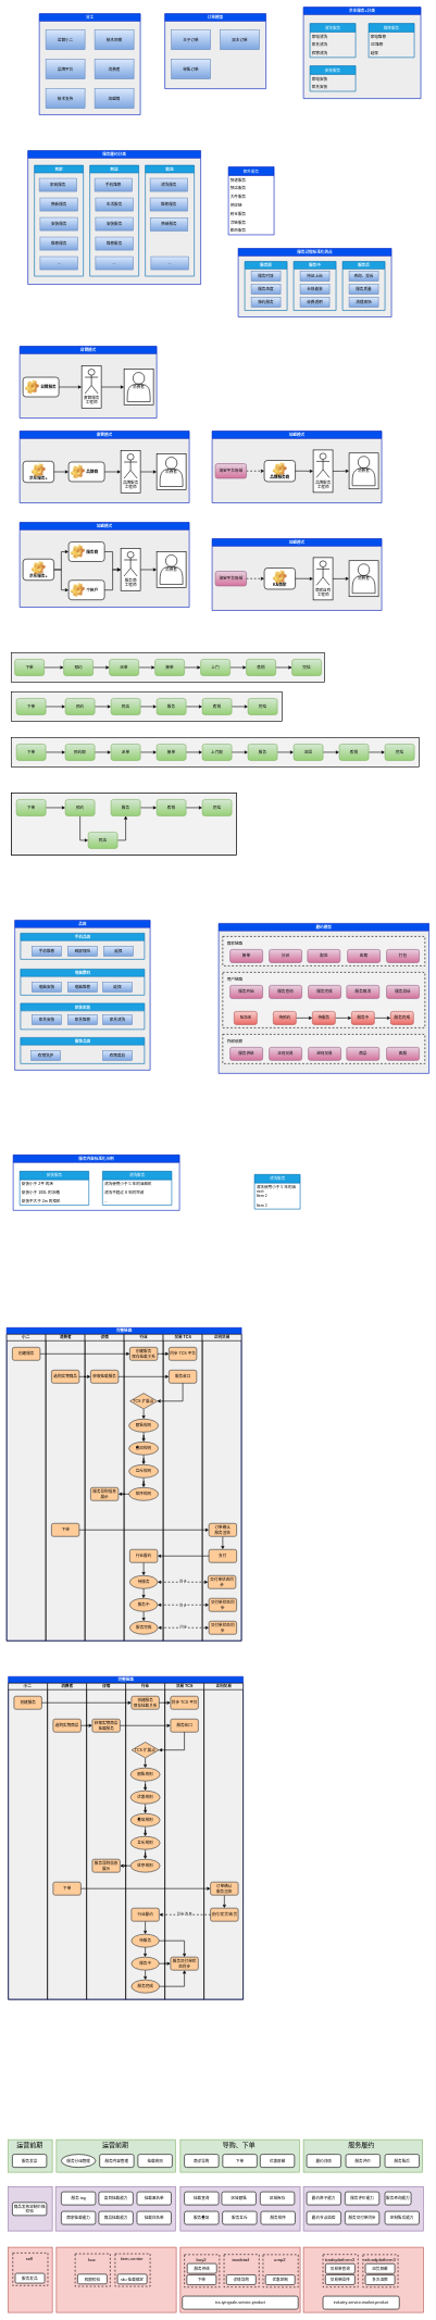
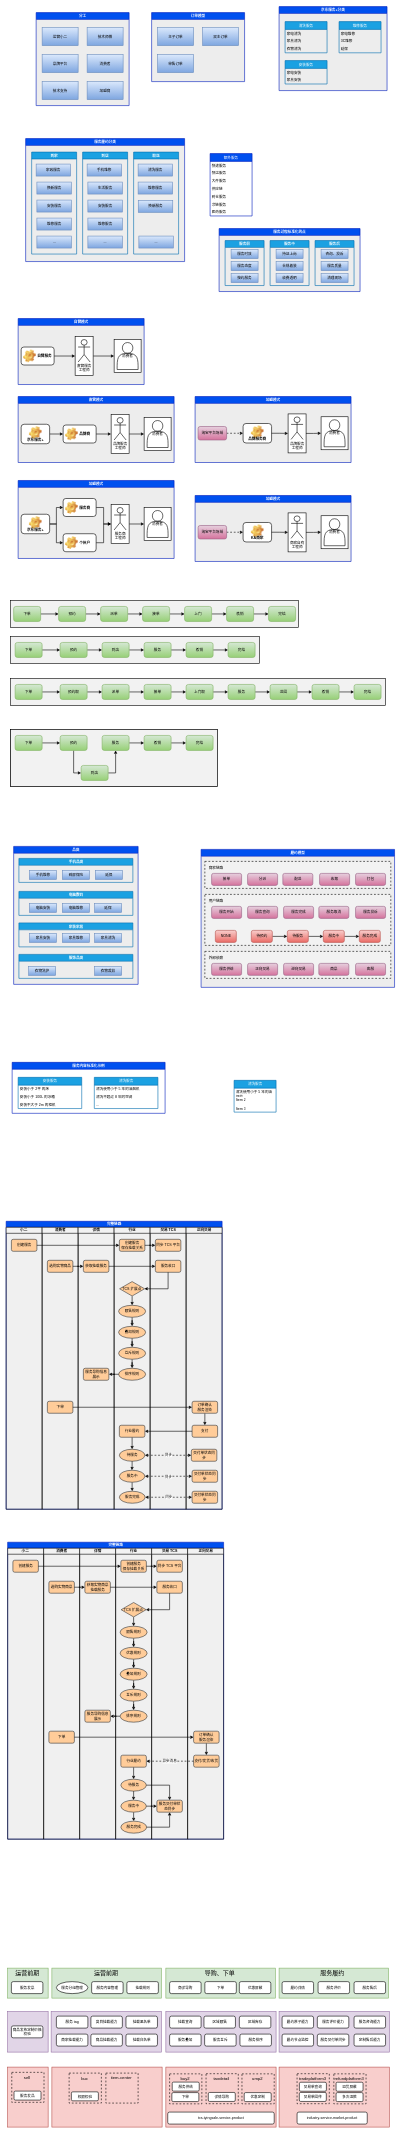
- <mxCell id="384" value="服务咨询能力" style="rounded=1;whiteSpace=wrap;html=1;strokeWidth=2;fontSize=12;" vertex="1" parent="1"><mxGeometry x="1180" y="6720" width="80" height="40" as="geometry" /></mxCell>
+ <mxCell id="384" value="服务咨询能力" style="rounded=1;whiteSpace=wrap;html=1;strokeWidth=2;fontSize=12;" vertex="1" parent="1"><mxGeometry x="1180" y="6720" width="105" height="40" as="geometry" /></mxCell>
- <mxCell id="404" value="sku 挂载绑定" style="rounded=1;whiteSpace=wrap;html=1;strokeWidth=2;fontSize=12;" vertex="1" parent="1"><mxGeometry x="360" y="6972.5" width="90" height="30" as="geometry" /></mxCell>
